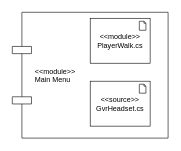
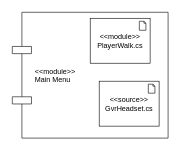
- <mxCell id="3" value="&amp;lt;&amp;lt;source&amp;gt;&amp;gt;&lt;br&gt;GvrHeadset.cs" style="html=1;outlineConnect=0;whiteSpace=wrap;shape=mxgraph.archimate.application;appType=artifact" vertex="1" parent="1"><mxGeometry x="150" y="135" width="100" height="75" as="geometry" /></mxCell>
+ <mxCell id="3" value="&amp;lt;&amp;lt;source&amp;gt;&amp;gt;&lt;br&gt;GvrHeadset.cs" style="html=1;outlineConnect=0;whiteSpace=wrap;shape=mxgraph.archimate.application;appType=artifact" vertex="1" parent="1"><mxGeometry x="165" y="135" width="100" height="75" as="geometry" /></mxCell>
